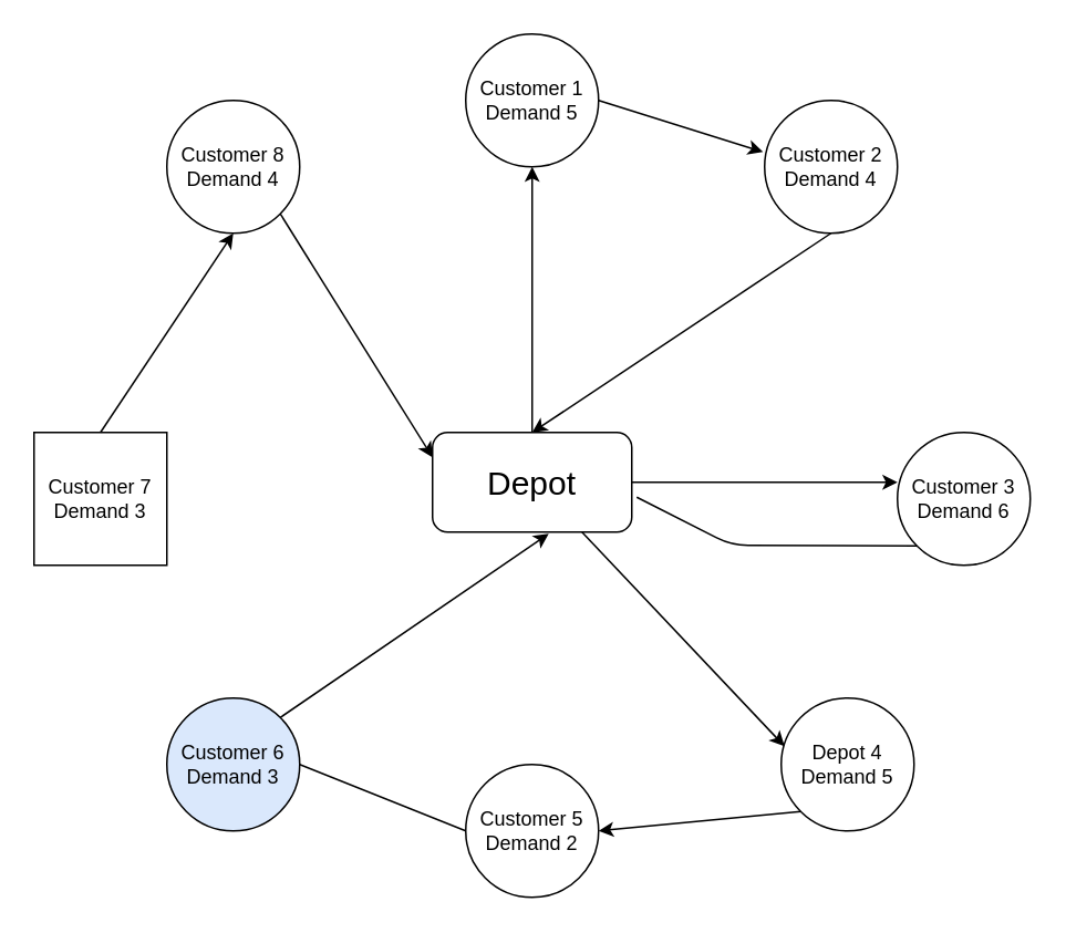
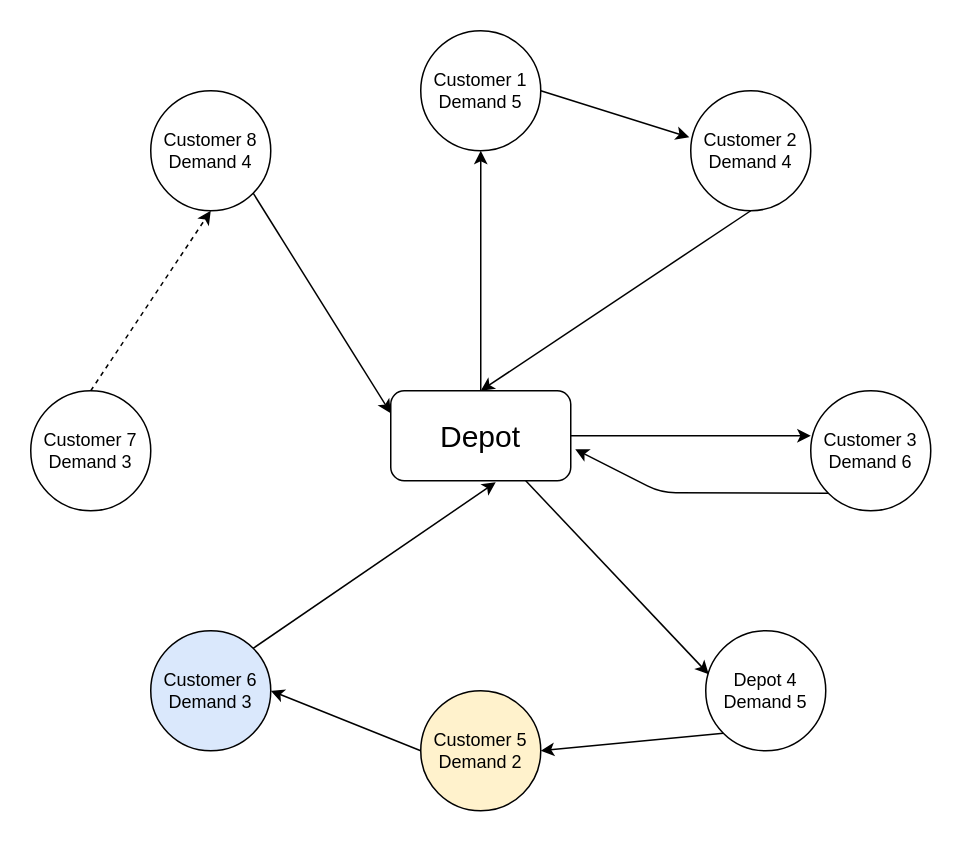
- <mxCell id="20" value="" style="endArrow=classic;html=1;entryX=0.5;entryY=1;entryDx=0;entryDy=0;exitX=0.5;exitY=0;exitDx=0;exitDy=0;" edge="1" parent="1" source="4" target="3"><mxGeometry width="50" height="50" relative="1" as="geometry"><mxPoint x="0" y="240" as="sourcePoint" /><mxPoint x="50" y="190" as="targetPoint" /></mxGeometry></mxCell>
+ <mxCell id="20" value="" style="endArrow=classic;html=1;entryX=0.5;entryY=1;entryDx=0;entryDy=0;exitX=0.5;exitY=0;exitDx=0;exitDy=0;dashed=1;" edge="1" parent="1" source="4" target="3"><mxGeometry width="50" height="50" relative="1" as="geometry"><mxPoint x="0" y="240" as="sourcePoint" /><mxPoint x="50" y="190" as="targetPoint" /></mxGeometry></mxCell>
- <mxCell id="4" value="Customer 7&lt;br&gt;Demand 3" style="whiteSpace=wrap;html=1;aspect=fixed;rounded=0;" vertex="1" parent="1"><mxGeometry x="20" y="260" width="80" height="80" as="geometry" /></mxCell>
+ <mxCell id="4" value="Customer 7&lt;br&gt;Demand 3" style="ellipse;whiteSpace=wrap;html=1;aspect=fixed;" vertex="1" parent="1"><mxGeometry x="20" y="260" width="80" height="80" as="geometry" /></mxCell>
- <mxCell id="15" value="" style="endArrow=none;html=1;exitX=0;exitY=1;exitDx=0;exitDy=0;entryX=1.025;entryY=0.65;entryDx=0;entryDy=0;entryPerimeter=0;" edge="1" parent="1" source="7" target="2"><mxGeometry width="50" height="50" relative="1" as="geometry"><mxPoint x="20" y="610" as="sourcePoint" /><mxPoint x="70" y="560" as="targetPoint" /><Array as="points"><mxPoint x="440" y="328" /></Array></mxGeometry></mxCell>
+ <mxCell id="15" value="" style="endArrow=classic;html=1;exitX=0;exitY=1;exitDx=0;exitDy=0;entryX=1.025;entryY=0.65;entryDx=0;entryDy=0;entryPerimeter=0;" edge="1" parent="1" source="7" target="2"><mxGeometry width="50" height="50" relative="1" as="geometry"><mxPoint x="20" y="610" as="sourcePoint" /><mxPoint x="70" y="560" as="targetPoint" /><Array as="points"><mxPoint x="440" y="328" /></Array></mxGeometry></mxCell>
- <mxCell id="18" value="" style="endArrow=none;html=1;entryX=1;entryY=0.5;entryDx=0;entryDy=0;exitX=0;exitY=0.5;exitDx=0;exitDy=0;" edge="1" parent="1" source="10" target="6"><mxGeometry width="50" height="50" relative="1" as="geometry"><mxPoint x="130" y="650" as="sourcePoint" /><mxPoint x="180" y="600" as="targetPoint" /></mxGeometry></mxCell>
+ <mxCell id="18" value="" style="endArrow=classic;html=1;entryX=1;entryY=0.5;entryDx=0;entryDy=0;exitX=0;exitY=0.5;exitDx=0;exitDy=0;" edge="1" parent="1" source="10" target="6"><mxGeometry width="50" height="50" relative="1" as="geometry"><mxPoint x="130" y="650" as="sourcePoint" /><mxPoint x="180" y="600" as="targetPoint" /></mxGeometry></mxCell>
- <mxCell id="10" value="Customer 5&lt;br&gt;Demand 2" style="ellipse;whiteSpace=wrap;html=1;aspect=fixed;" vertex="1" parent="1"><mxGeometry x="280" y="460" width="80" height="80" as="geometry" /></mxCell>
+ <mxCell id="10" value="Customer 5&lt;br&gt;Demand 2" style="ellipse;whiteSpace=wrap;html=1;aspect=fixed;fillColor=#fff2cc;" vertex="1" parent="1"><mxGeometry x="280" y="460" width="80" height="80" as="geometry" /></mxCell>
